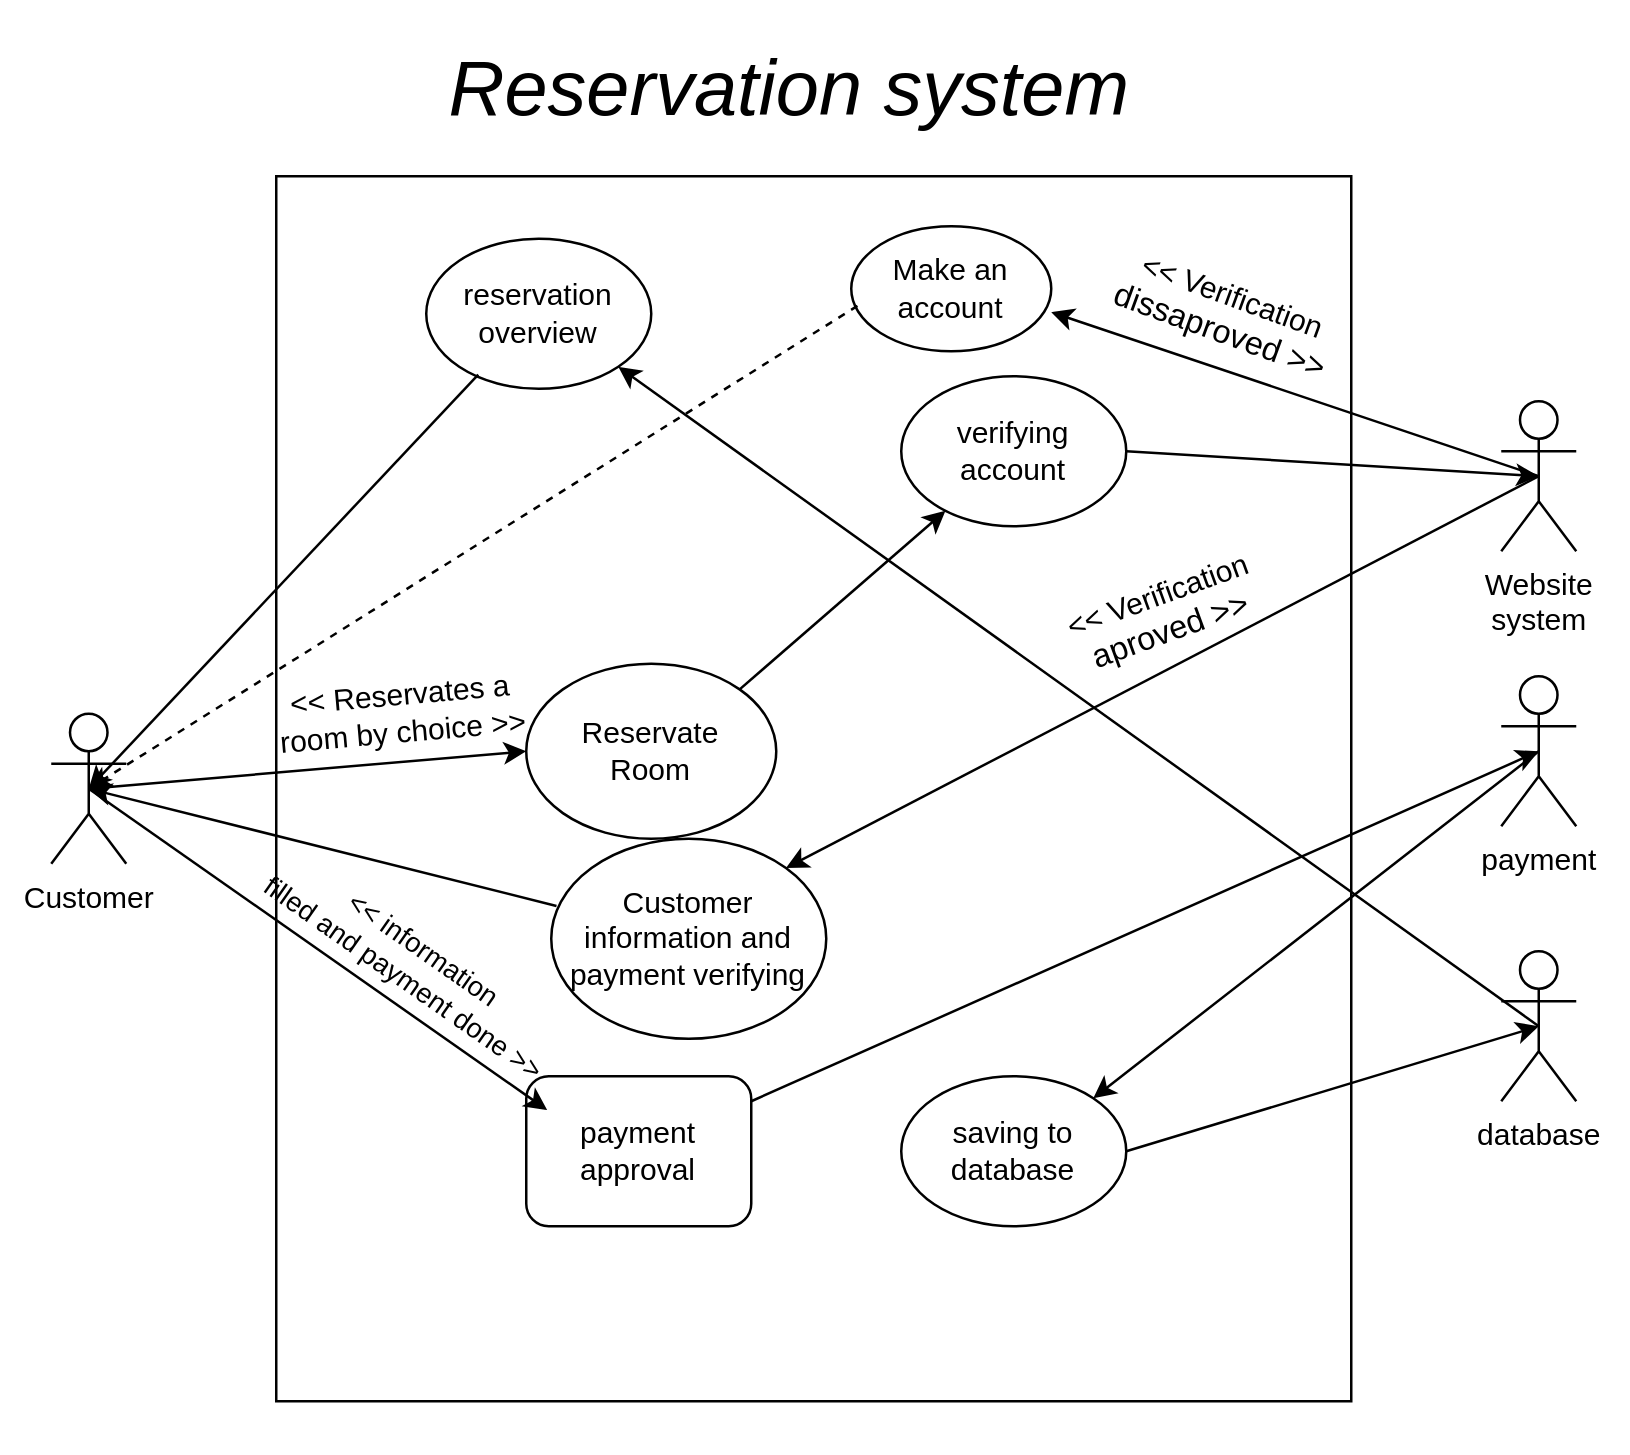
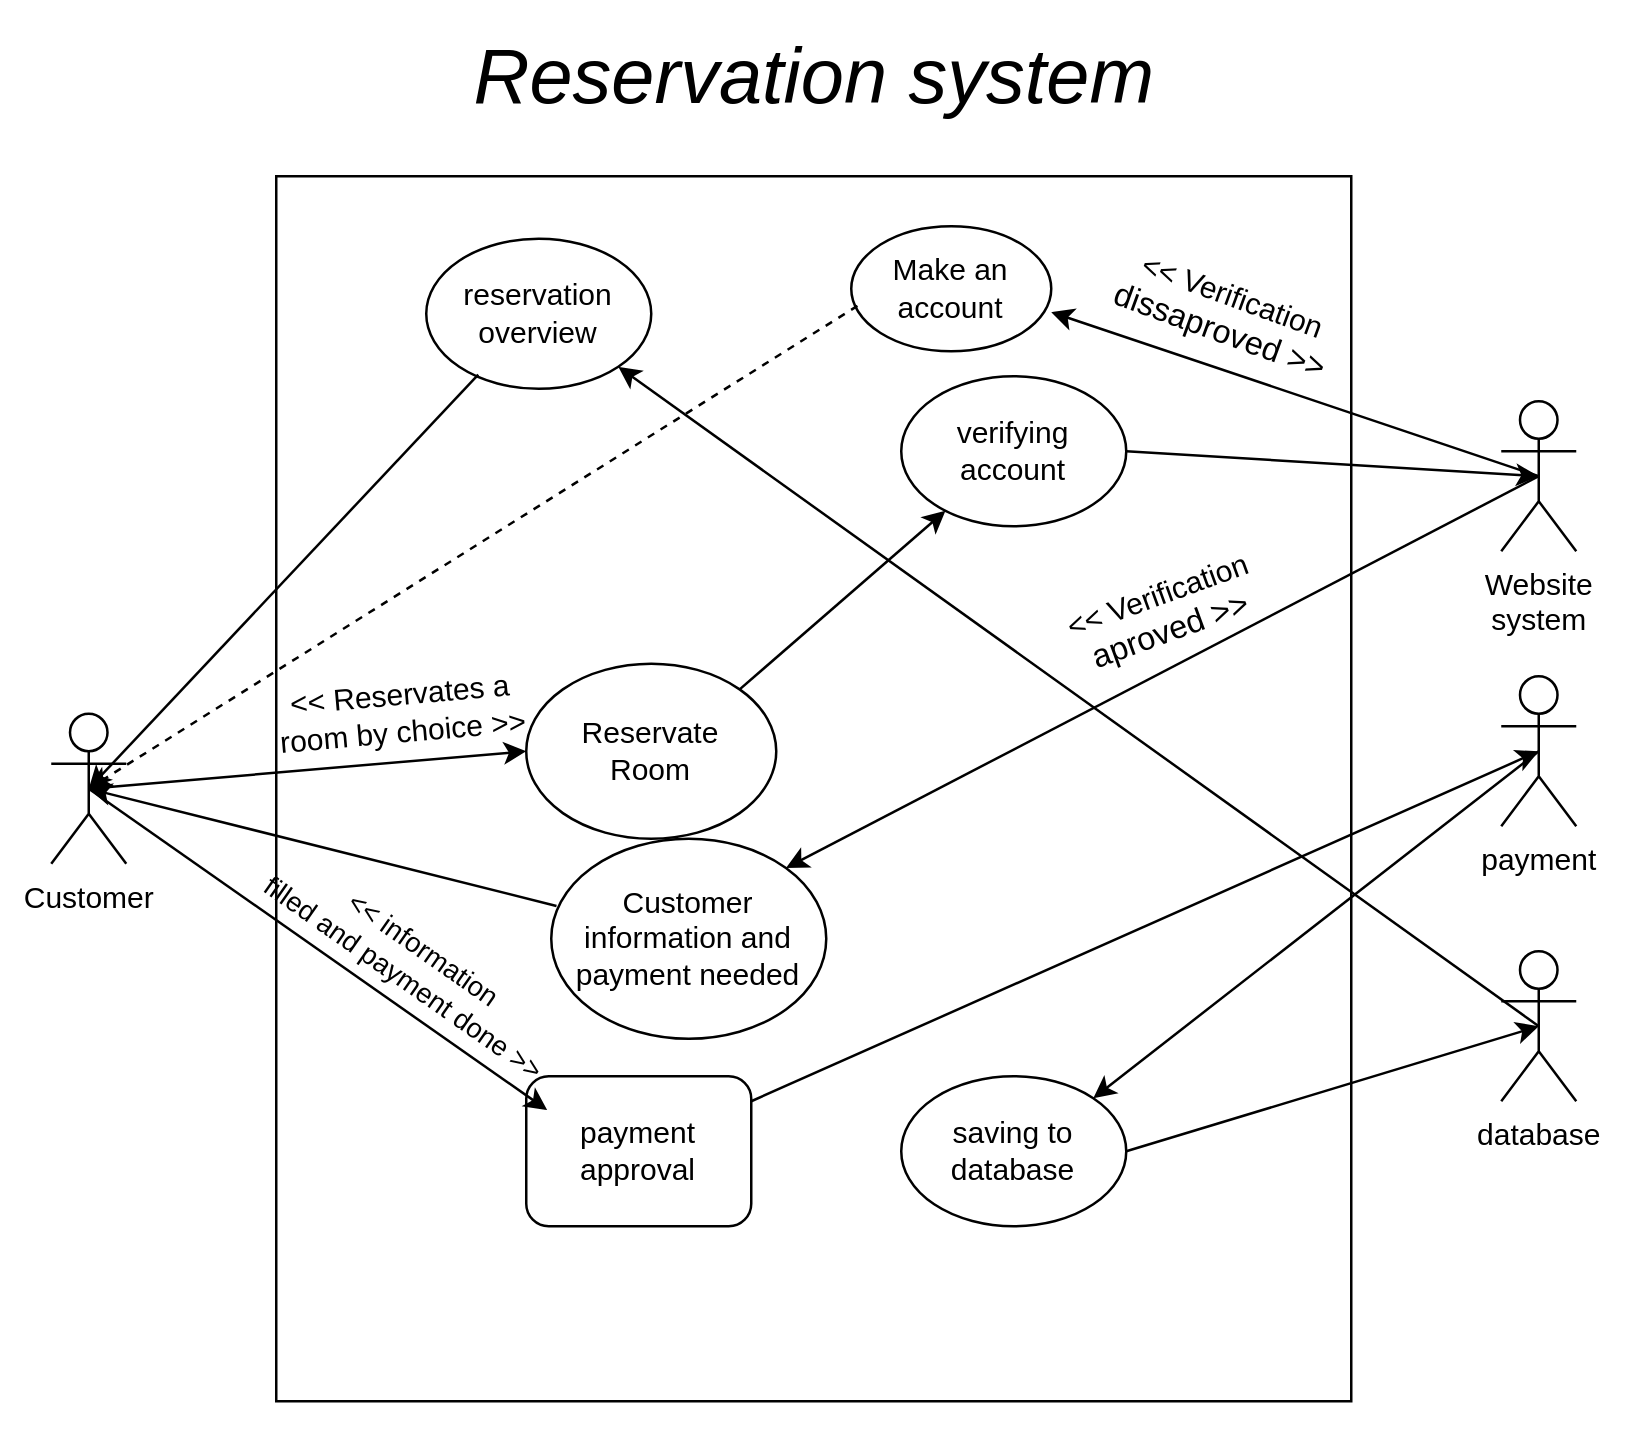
- <mxCell id="3" value="&lt;i&gt;&lt;font style=&quot;font-size: 31px&quot;&gt;Reservation system&lt;/font&gt;&lt;/i&gt;" style="text;html=1;align=center;verticalAlign=middle;resizable=0;points=[];autosize=1;" vertex="1" parent="1"><mxGeometry x="170" y="20" width="290" height="30" as="geometry" /></mxCell>
+ <mxCell id="3" value="&lt;i&gt;&lt;font style=&quot;font-size: 31px&quot;&gt;Reservation system&lt;/font&gt;&lt;/i&gt;" style="text;html=1;align=center;verticalAlign=middle;resizable=0;points=[];autosize=1;" vertex="1" parent="1"><mxGeometry x="180" y="15" width="290" height="30" as="geometry" /></mxCell>
- <mxCell id="18" value="Customer information and payment verifying" style="ellipse;whiteSpace=wrap;html=1;" vertex="1" parent="1"><mxGeometry x="220" y="335" width="110" height="80" as="geometry" /></mxCell>
+ <mxCell id="18" value="Customer information and payment needed" style="ellipse;whiteSpace=wrap;html=1;" vertex="1" parent="1"><mxGeometry x="220" y="335" width="110" height="80" as="geometry" /></mxCell>
